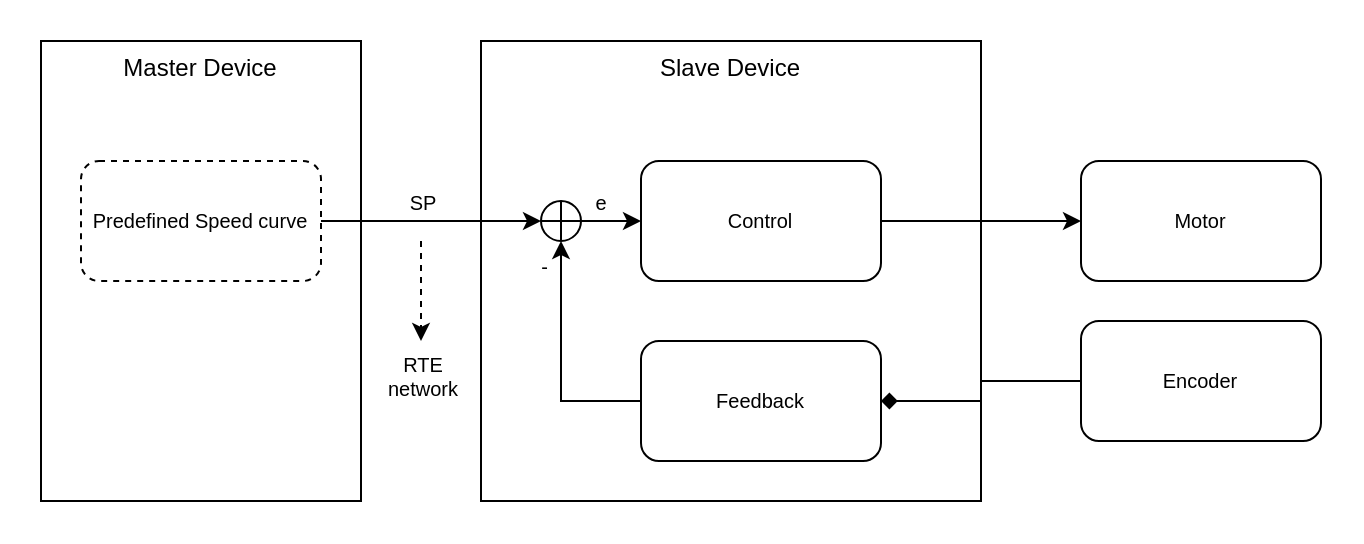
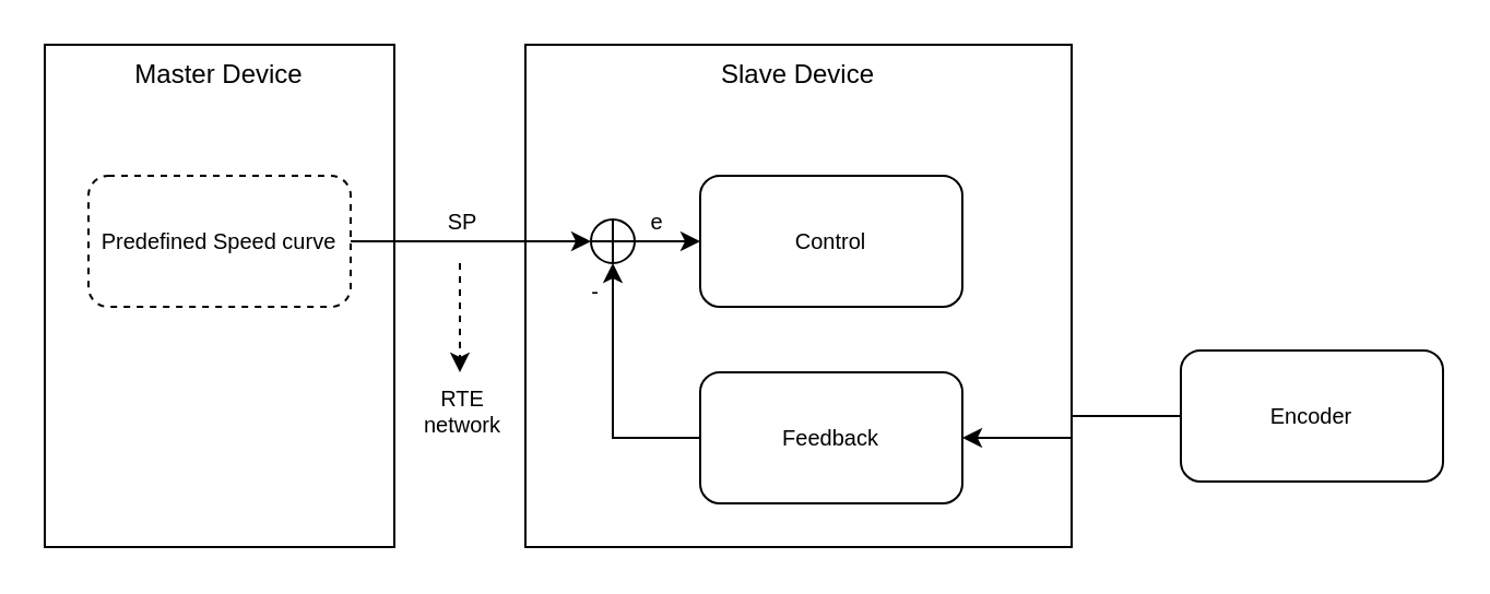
- <mxCell id="9" style="edgeStyle=orthogonalEdgeStyle;rounded=0;orthogonalLoop=1;jettySize=auto;html=1;entryX=0;entryY=0.5;entryDx=0;entryDy=0;" edge="1" parent="1" source="10" target="14"><mxGeometry relative="1" as="geometry" /></mxCell>
- <mxCell id="14" value="Motor" style="rounded=1;whiteSpace=wrap;html=1;verticalAlign=middle;fontSize=10;" vertex="1" parent="1"><mxGeometry x="540" y="80" width="120" height="60" as="geometry" /></mxCell>
- <mxCell id="17" style="edgeStyle=orthogonalEdgeStyle;rounded=0;orthogonalLoop=1;jettySize=auto;html=1;endArrow=diamond;" edge="1" parent="1" source="18" target="13"><mxGeometry relative="1" as="geometry" /></mxCell>
+ <mxCell id="17" style="edgeStyle=orthogonalEdgeStyle;rounded=0;orthogonalLoop=1;jettySize=auto;html=1;" edge="1" parent="1" source="18" target="13"><mxGeometry relative="1" as="geometry" /></mxCell>
